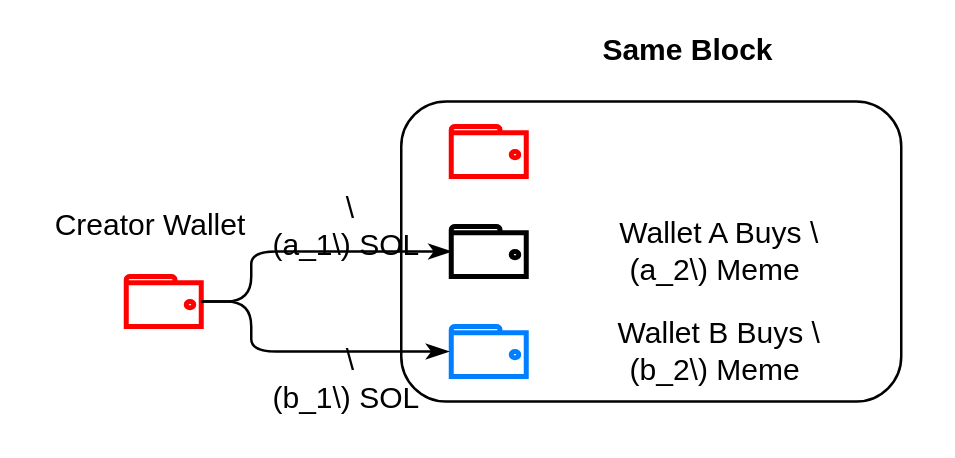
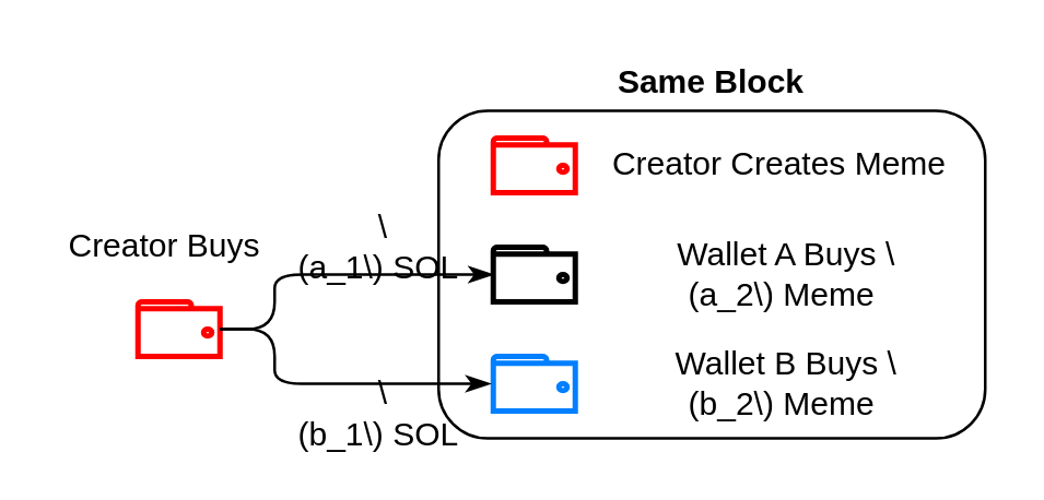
- <mxCell id="4" value="&lt;b&gt;Same Block&lt;/b&gt;" style="text;html=1;align=center;verticalAlign=middle;whiteSpace=wrap;rounded=0;" parent="1" vertex="1"><mxGeometry x="235" y="10" width="80" height="20" as="geometry" /></mxCell>
+ <mxCell id="4" value="&lt;b&gt;Same Block&lt;/b&gt;" style="text;html=1;align=center;verticalAlign=middle;whiteSpace=wrap;rounded=0;" parent="1" vertex="1"><mxGeometry x="220" y="20" width="80" height="20" as="geometry" /></mxCell>
+ <mxCell id="8" value="Creator Creates Meme" style="text;html=1;align=center;verticalAlign=middle;whiteSpace=wrap;rounded=0;" parent="1" vertex="1"><mxGeometry x="220" y="50" width="130" height="20" as="geometry" /></mxCell>
- <mxCell id="5" value="Creator Wallet" style="text;html=1;align=center;verticalAlign=middle;whiteSpace=wrap;rounded=0;" parent="1" vertex="1"><mxGeometry x="20" y="80" width="80" height="20" as="geometry" /></mxCell>
+ <mxCell id="5" value="Creator Buys" style="text;html=1;align=center;verticalAlign=middle;whiteSpace=wrap;rounded=0;" parent="1" vertex="1"><mxGeometry x="20" y="80" width="80" height="20" as="geometry" /></mxCell>
